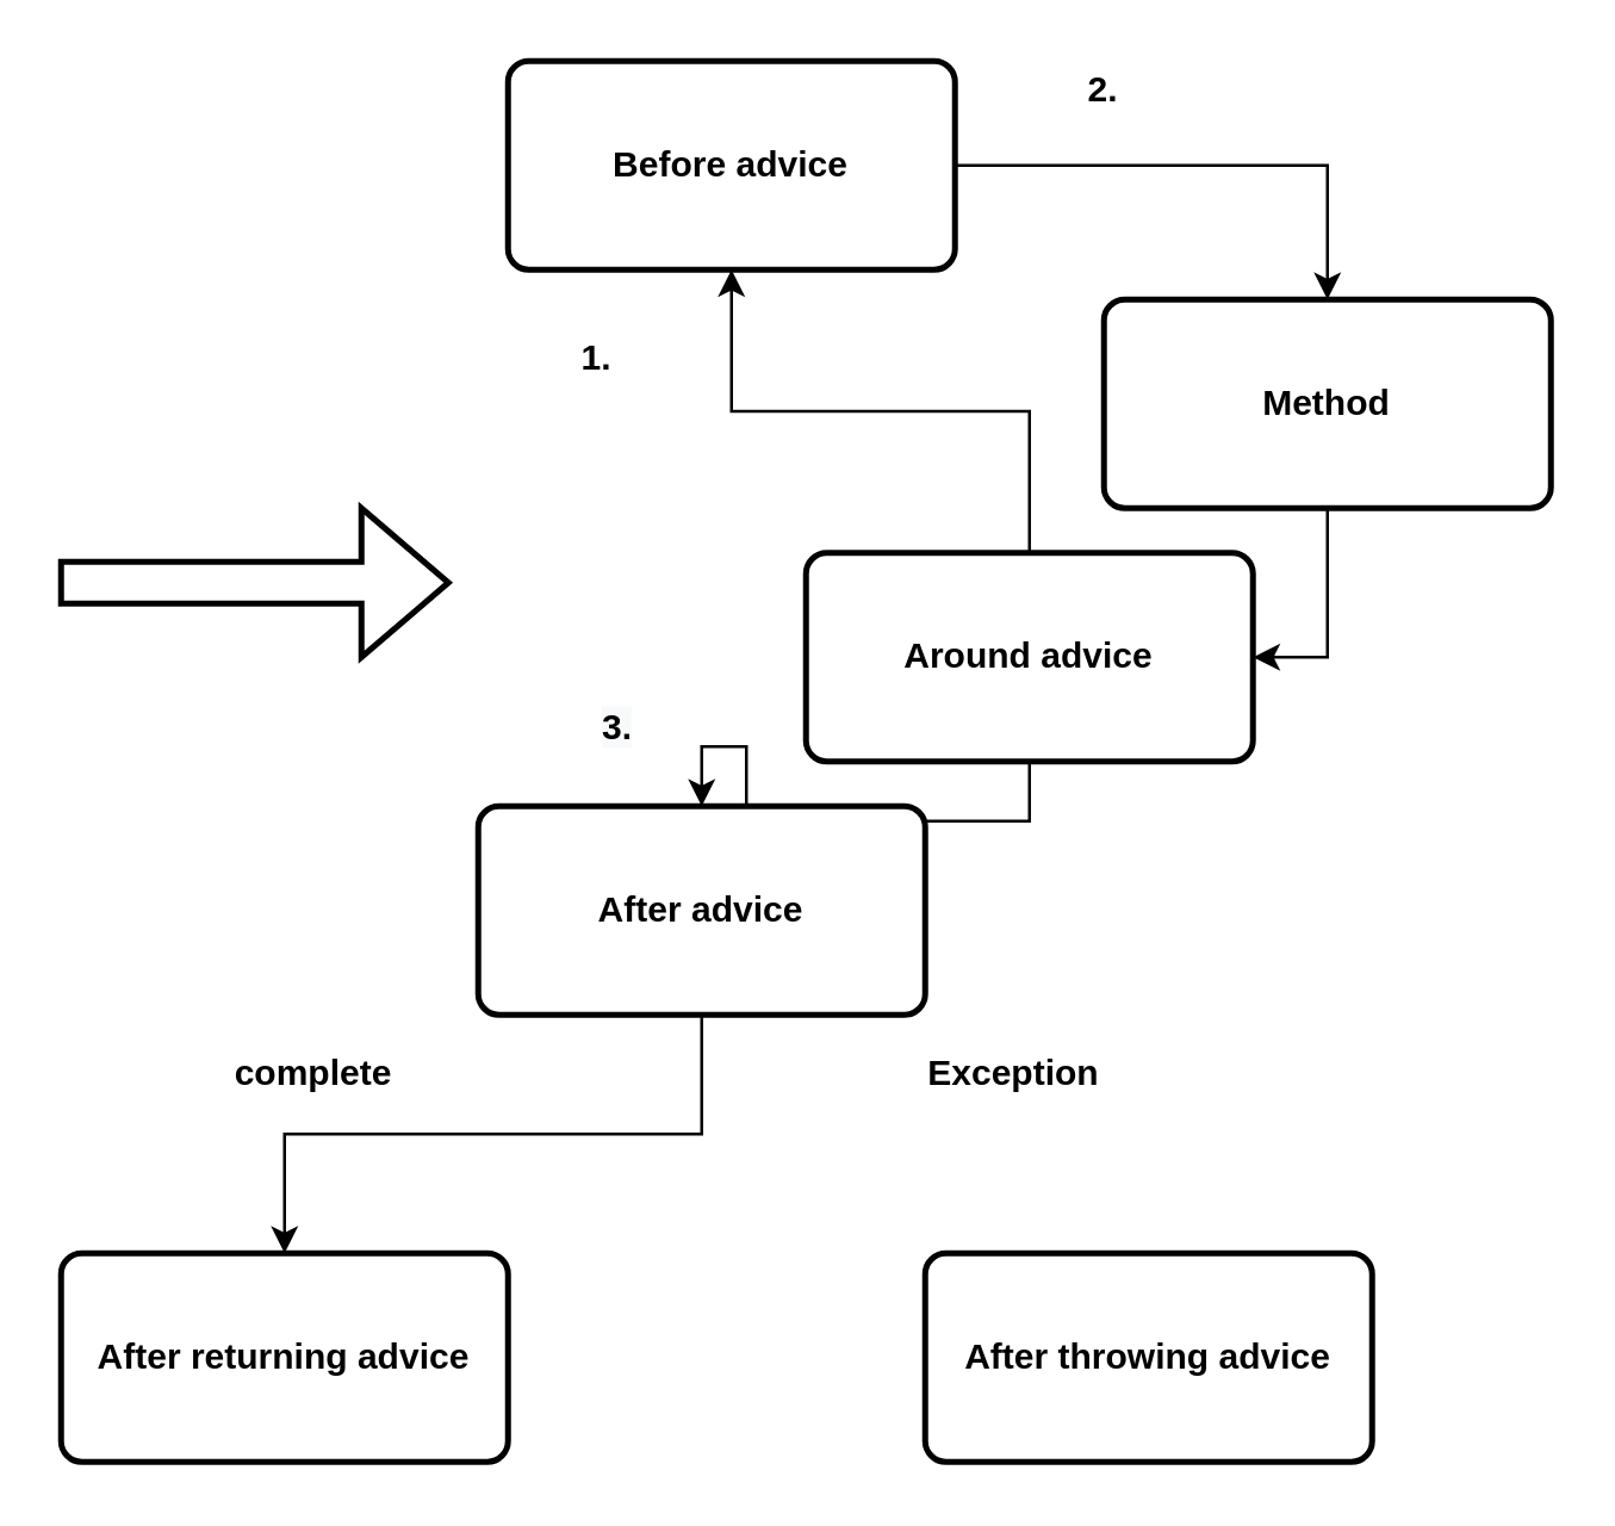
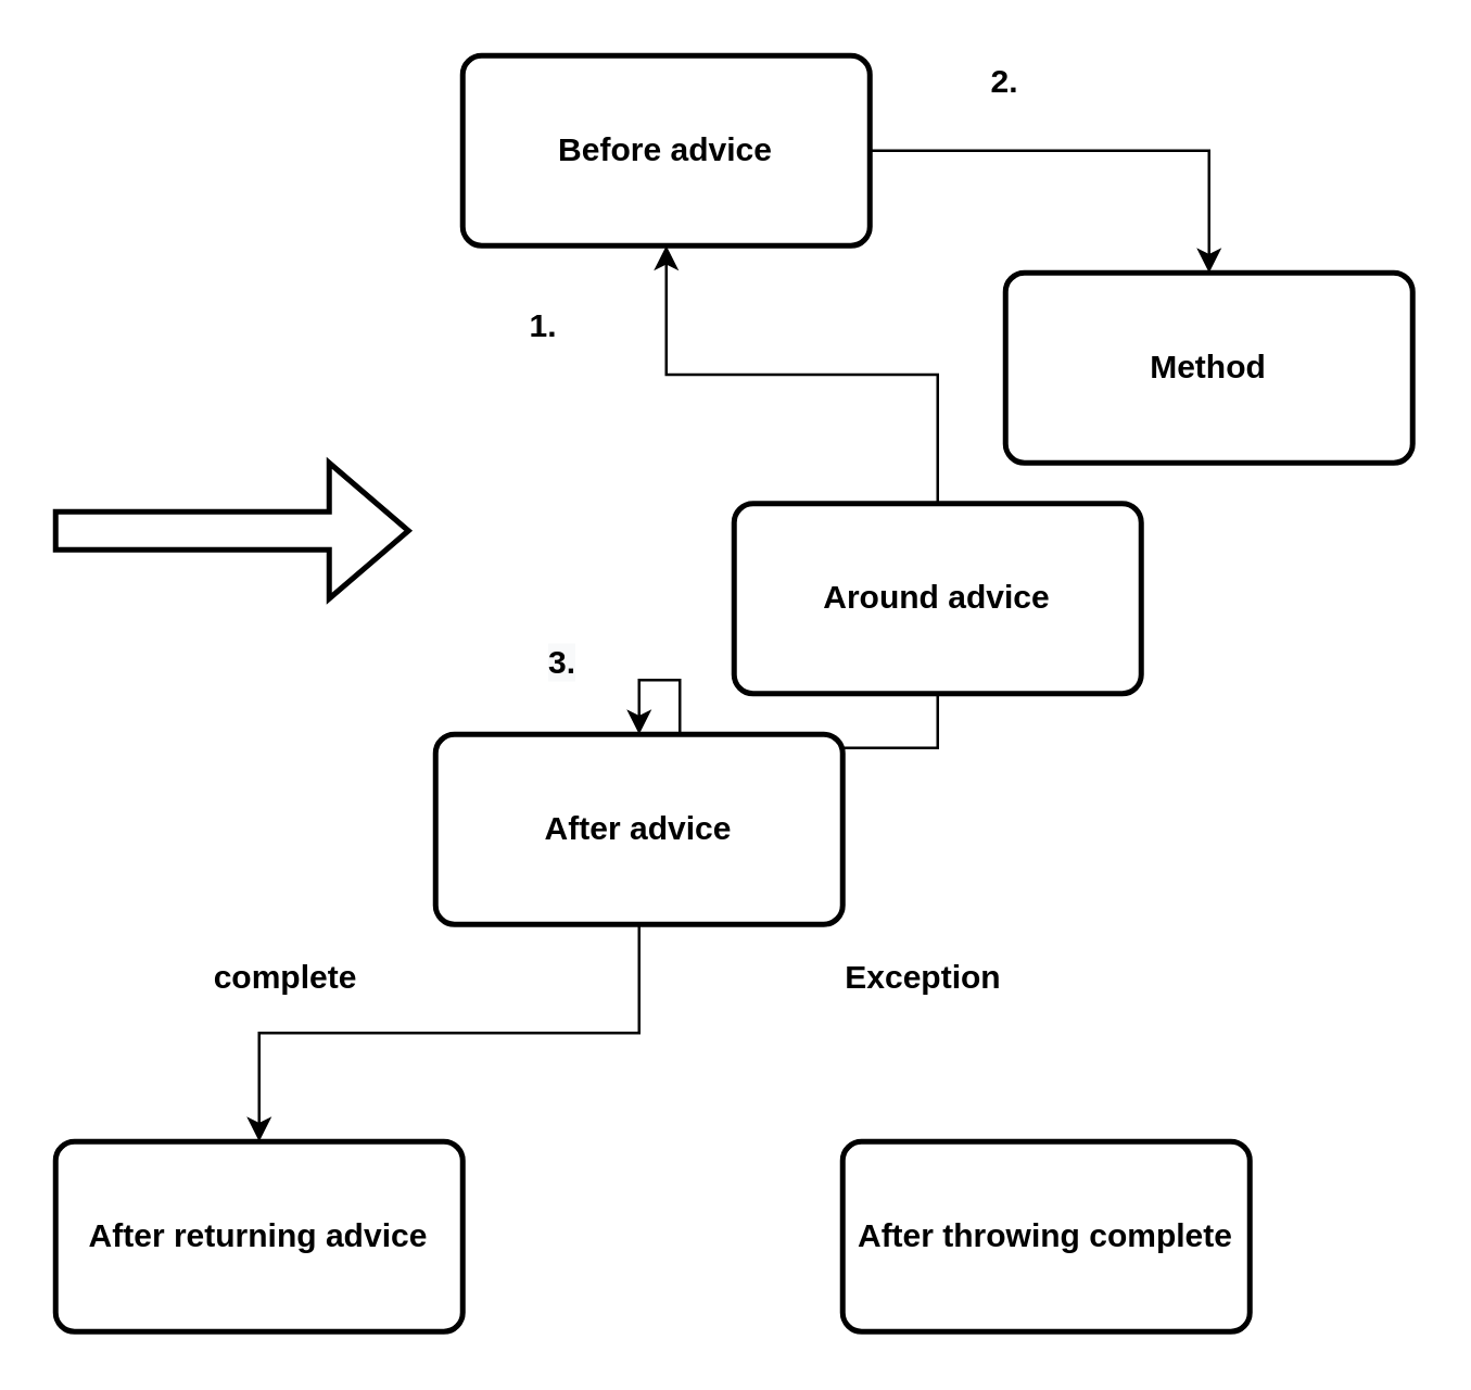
- <mxCell id="7" style="edgeStyle=orthogonalEdgeStyle;rounded=0;orthogonalLoop=1;jettySize=auto;html=1;exitX=0.5;exitY=1;exitDx=0;exitDy=0;entryX=1;entryY=0.5;entryDx=0;entryDy=0;" edge="1" parent="1" source="8" target="6"><mxGeometry relative="1" as="geometry" /></mxCell>
- <mxCell id="12" value="&lt;b&gt;After throwing advice&lt;/b&gt;" style="rounded=1;whiteSpace=wrap;html=1;absoluteArcSize=1;arcSize=14;strokeWidth=2;" vertex="1" parent="1"><mxGeometry x="310" y="420" width="150" height="70" as="geometry" /></mxCell>
+ <mxCell id="12" value="&lt;b&gt;After throwing complete&lt;/b&gt;" style="rounded=1;whiteSpace=wrap;html=1;absoluteArcSize=1;arcSize=14;strokeWidth=2;" vertex="1" parent="1"><mxGeometry x="310" y="420" width="150" height="70" as="geometry" /></mxCell>
